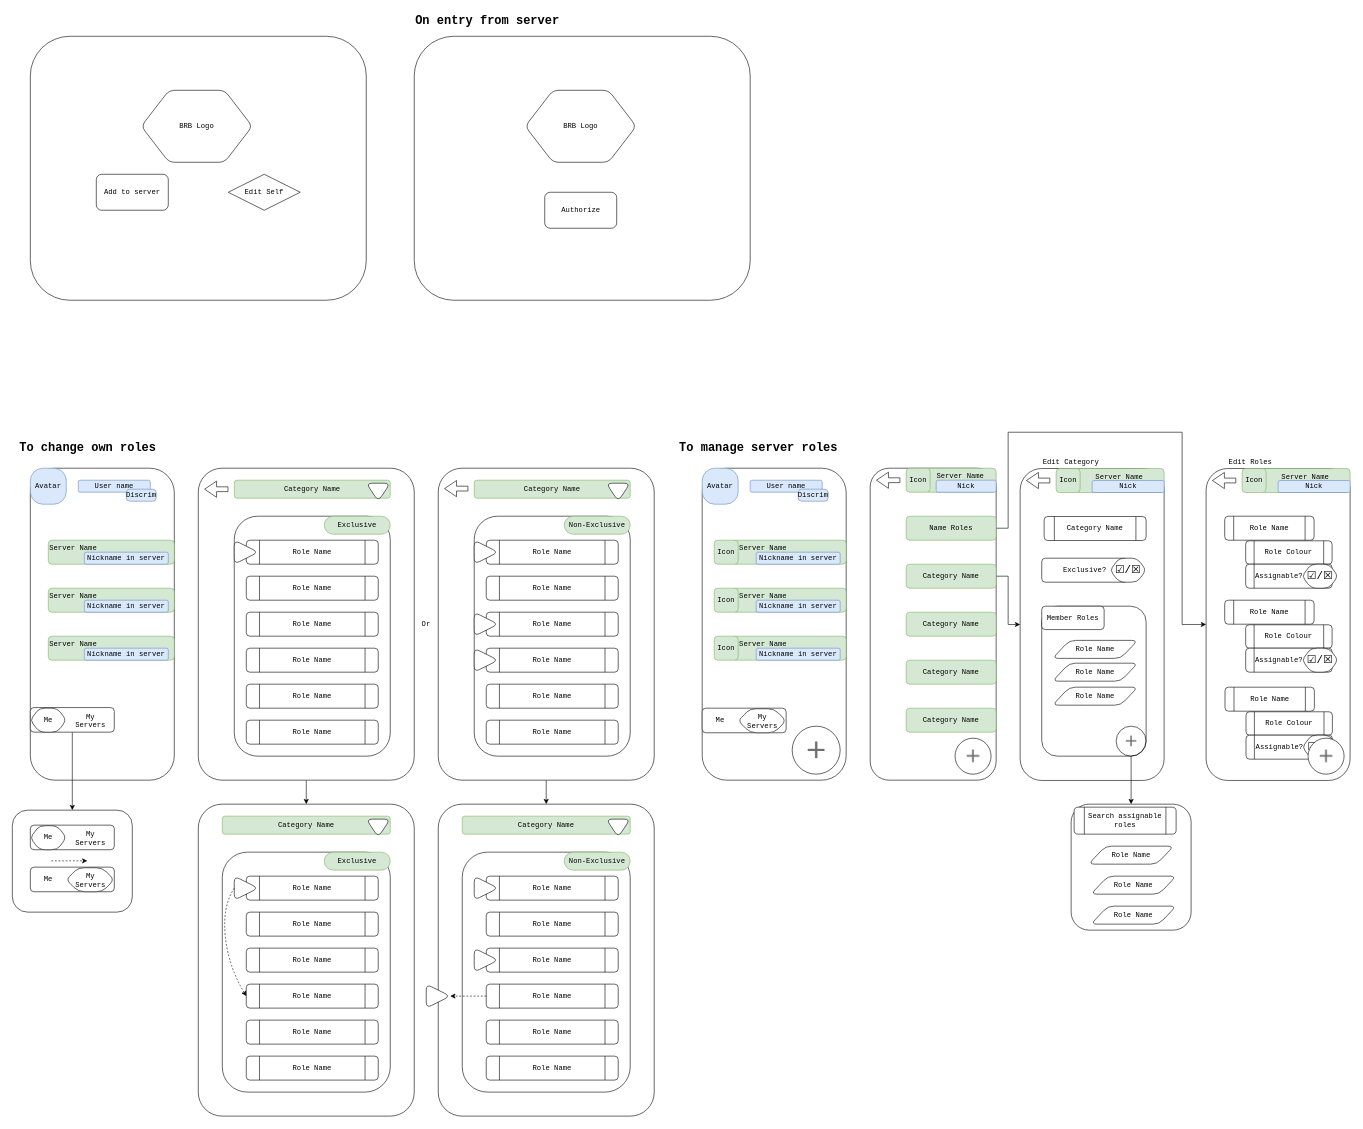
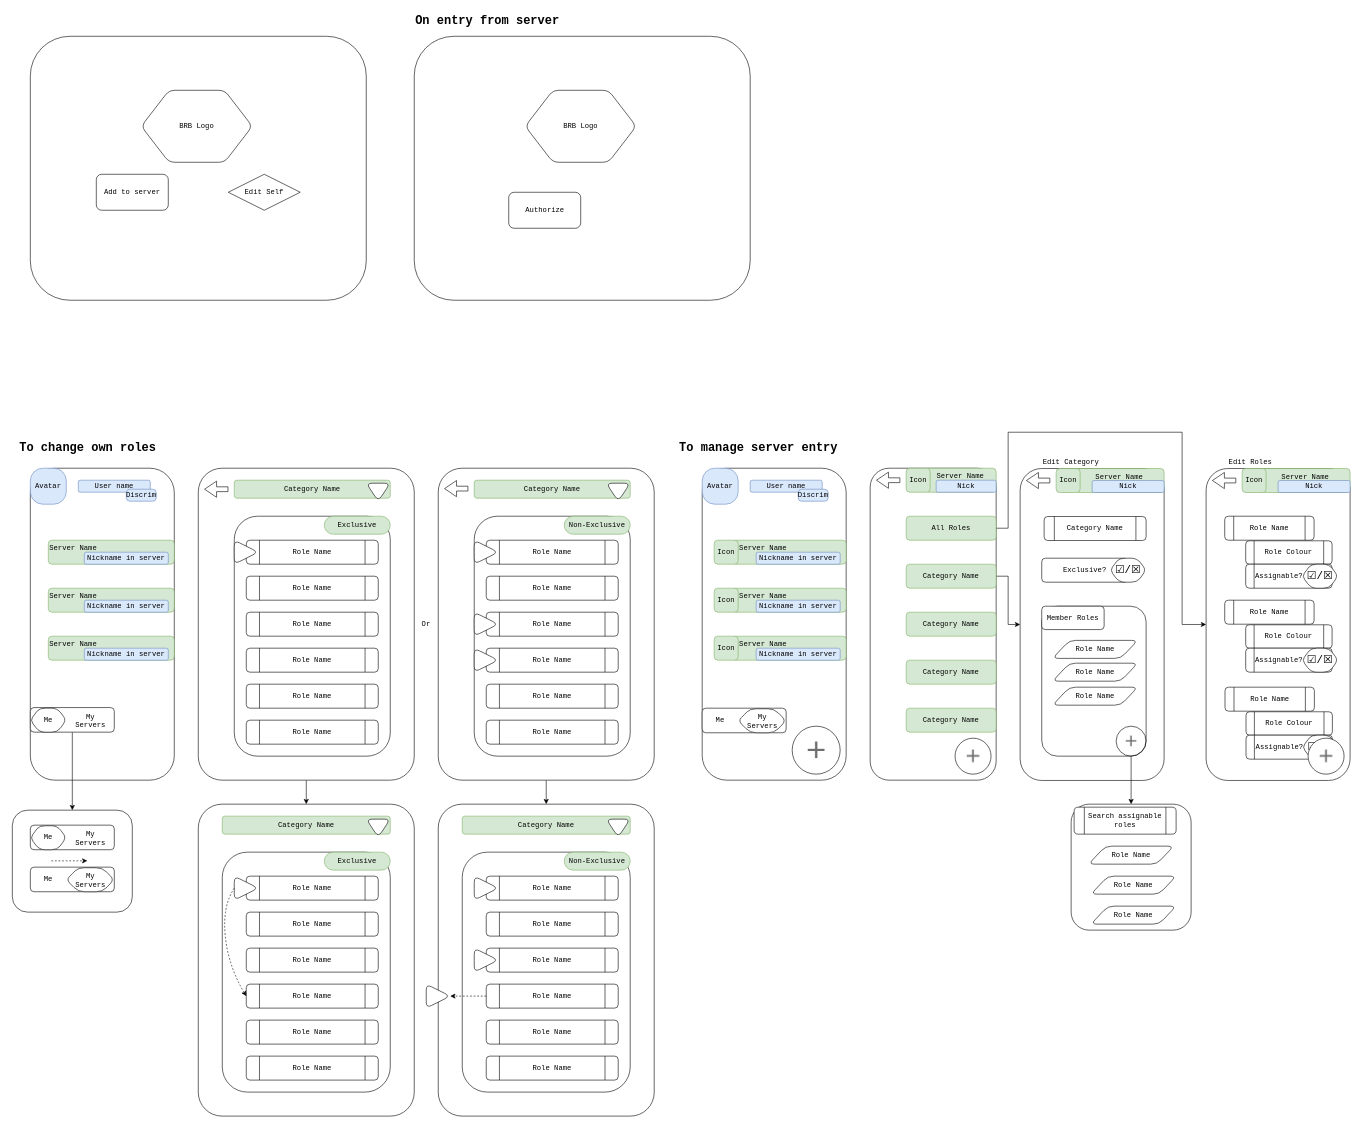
- <mxCell id="164" value="Authorize" style="rounded=1;whiteSpace=wrap;html=1;fillColor=#ffffff;fontFamily=Courier New;fontSize=12;align=center;" vertex="1" parent="1"><mxGeometry x="907.5" y="320" width="120" height="60" as="geometry" /></mxCell>
+ <mxCell id="164" value="Authorize" style="rounded=1;whiteSpace=wrap;html=1;fillColor=#ffffff;fontFamily=Courier New;fontSize=12;align=center;" vertex="1" parent="1"><mxGeometry x="847.5" y="320" width="120" height="60" as="geometry" /></mxCell>
- <mxCell id="71" value="&lt;b&gt;To manage server roles&lt;/b&gt;" style="text;html=1;resizable=0;points=[];autosize=1;align=left;verticalAlign=top;spacingTop=-4;fontFamily=Courier New;fontSize=20;fillColor=none;rounded=0;" vertex="1" parent="1"><mxGeometry x="1130" y="731" width="280" height="30" as="geometry" /></mxCell>
+ <mxCell id="71" value="&lt;b&gt;To manage server entry&lt;/b&gt;" style="text;html=1;resizable=0;points=[];autosize=1;align=left;verticalAlign=top;spacingTop=-4;fontFamily=Courier New;fontSize=20;fillColor=none;rounded=0;" vertex="1" parent="1"><mxGeometry x="1130" y="731" width="280" height="30" as="geometry" /></mxCell>
- <mxCell id="88" value="Name Roles" style="rounded=1;whiteSpace=wrap;html=1;fillColor=#d5e8d4;fontFamily=Courier New;fontSize=12;align=center;strokeColor=#82b366;" vertex="1" parent="1"><mxGeometry x="1510" y="860" width="150" height="40" as="geometry" /></mxCell>
+ <mxCell id="88" value="All Roles" style="rounded=1;whiteSpace=wrap;html=1;fillColor=#d5e8d4;fontFamily=Courier New;fontSize=12;align=center;strokeColor=#82b366;" vertex="1" parent="1"><mxGeometry x="1510" y="860" width="150" height="40" as="geometry" /></mxCell>
